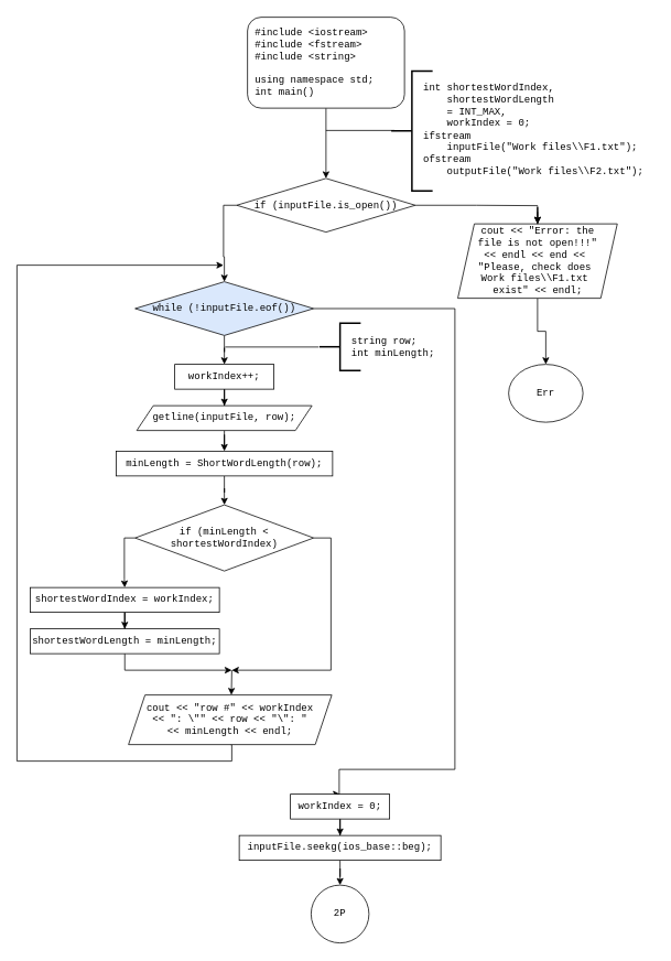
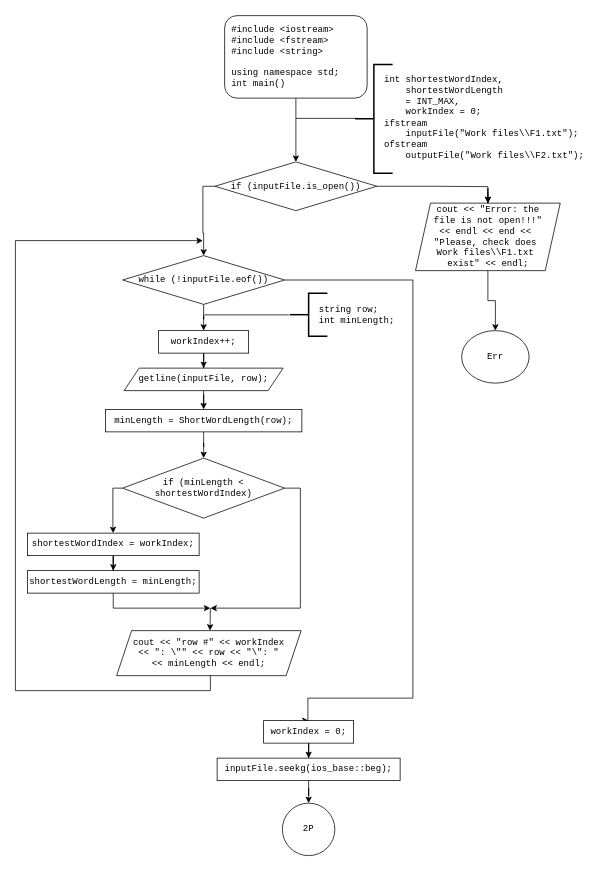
- <mxCell id="13" value="while (!inputFile.eof())" style="rhombus;whiteSpace=wrap;html=1;fontFamily=Courier New;fillColor=#dae8fc;" vertex="1" parent="1"><mxGeometry x="163" y="340" width="216" height="65" as="geometry" /></mxCell>
+ <mxCell id="13" value="while (!inputFile.eof())" style="rhombus;whiteSpace=wrap;html=1;fontFamily=Courier New;" vertex="1" parent="1"><mxGeometry x="163" y="340" width="216" height="65" as="geometry" /></mxCell>
